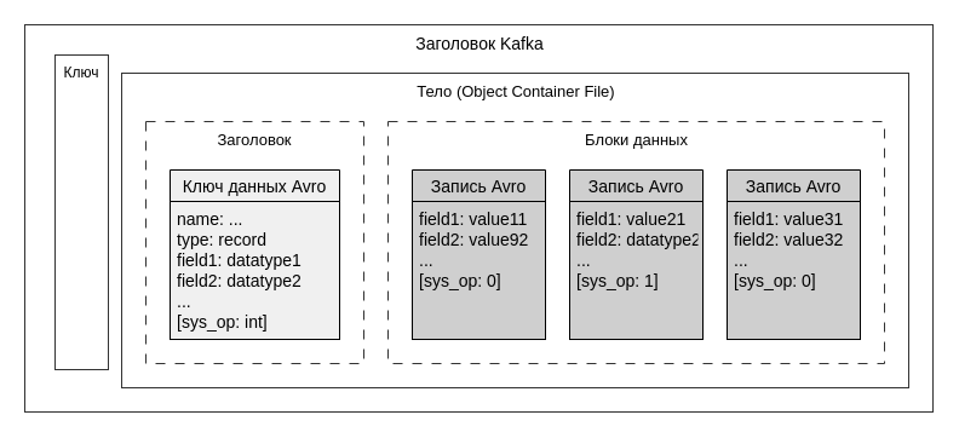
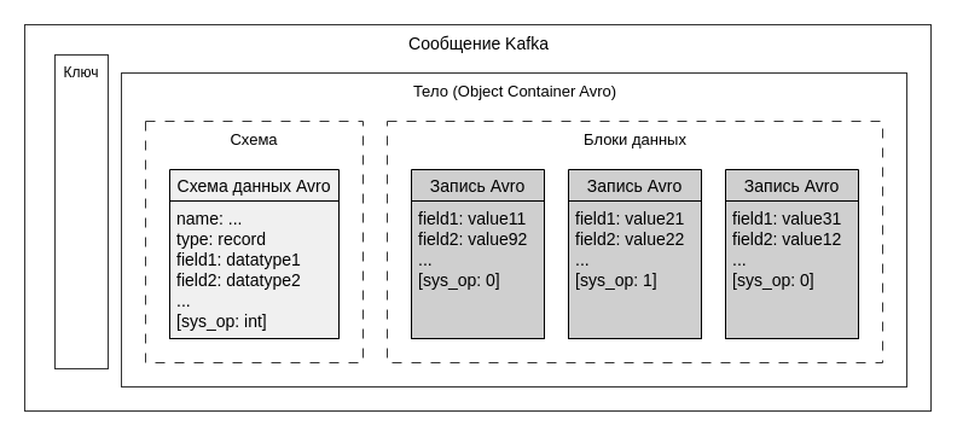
- <mxCell id="2" value="&lt;div style=&quot;width: 712.034px; height: auto; word-break: break-word; font-size: 14px;&quot;&gt;&lt;div align=&quot;center&quot; style=&quot;font-size: 14px;&quot;&gt;&lt;span style=&quot;font-family: Arial; font-size: 14px; text-decoration: none; line-height: 0;&quot;&gt;&lt;span style=&quot;text-decoration: none; line-height: 14px; font-size: 14px;&quot; class=&quot;&quot;&gt;Заголовок Kafka&lt;/span&gt;&lt;/span&gt;&lt;/div&gt;&lt;/div&gt;" style="shape=rect;shadow=0;strokeWidth=1;fillColor=#FFFFFF;strokeColor=#333333;opacity=100.0;html=1;nl2Br=0;verticalAlign=top;align=center;spacingLeft=2.483;spacingRight=0;spacingTop=1.0;spacingBottom=8;whiteSpace=wrap;gliffyId=122;fontSize=14;" vertex="1" parent="1"><mxGeometry x="20" y="20" width="750" height="320" as="geometry" /></mxCell>
+ <mxCell id="2" value="&lt;div style=&quot;width: 712.034px; height: auto; word-break: break-word; font-size: 14px;&quot;&gt;&lt;div align=&quot;center&quot; style=&quot;font-size: 14px;&quot;&gt;&lt;span style=&quot;font-family: Arial; font-size: 14px; text-decoration: none; line-height: 0;&quot;&gt;&lt;span style=&quot;text-decoration: none; line-height: 14px; font-size: 14px;&quot; class=&quot;&quot;&gt;Сообщение Kafka&lt;/span&gt;&lt;/span&gt;&lt;/div&gt;&lt;/div&gt;" style="shape=rect;shadow=0;strokeWidth=1;fillColor=#FFFFFF;strokeColor=#333333;opacity=100.0;html=1;nl2Br=0;verticalAlign=top;align=center;spacingLeft=2.483;spacingRight=0;spacingTop=1.0;spacingBottom=8;whiteSpace=wrap;gliffyId=122;fontSize=14;" vertex="1" parent="1"><mxGeometry x="20" y="20" width="750" height="320" as="geometry" /></mxCell>
- <mxCell id="3" value="&lt;div style=&quot;width: 612.724px; height: auto; word-break: break-word; font-size: 13px;&quot;&gt;&lt;div align=&quot;center&quot; style=&quot;font-size: 13px;&quot;&gt;&lt;span style=&quot;font-family: Arial; font-size: 13px; line-height: 0;&quot;&gt;&lt;span style=&quot;line-height: 14px; font-size: 13px;&quot;&gt;Тело (Object Container File)&lt;/span&gt;&lt;/span&gt;&lt;/div&gt;&lt;/div&gt;" style="shape=rect;shadow=0;strokeWidth=1;fillColor=#FFFFFF;strokeColor=#333333;opacity=100.0;html=1;nl2Br=0;verticalAlign=top;align=center;spacingLeft=2.138;spacingRight=0;spacingTop=1.0;spacingBottom=8;whiteSpace=wrap;gliffyId=127;fontSize=13;" vertex="1" parent="1"><mxGeometry x="100" y="60" width="650" height="260" as="geometry" /></mxCell>
+ <mxCell id="3" value="&lt;div style=&quot;width: 612.724px; height: auto; word-break: break-word; font-size: 13px;&quot;&gt;&lt;div align=&quot;center&quot; style=&quot;font-size: 13px;&quot;&gt;&lt;span style=&quot;font-family: Arial; font-size: 13px; line-height: 0;&quot;&gt;&lt;span style=&quot;line-height: 14px; font-size: 13px;&quot;&gt;Тело (Object Container Avro)&lt;/span&gt;&lt;/span&gt;&lt;/div&gt;&lt;/div&gt;" style="shape=rect;shadow=0;strokeWidth=1;fillColor=#FFFFFF;strokeColor=#333333;opacity=100.0;html=1;nl2Br=0;verticalAlign=top;align=center;spacingLeft=2.138;spacingRight=0;spacingTop=1.0;spacingBottom=8;whiteSpace=wrap;gliffyId=127;fontSize=13;" vertex="1" parent="1"><mxGeometry x="100" y="60" width="650" height="260" as="geometry" /></mxCell>
- <mxCell id="4" value="&lt;div style=&quot;width: 175.759px; height: auto; word-break: break-word; font-size: 13px;&quot;&gt;&lt;div align=&quot;center&quot; style=&quot;font-size: 13px;&quot;&gt;&lt;span style=&quot;font-family: Arial; font-size: 13px; line-height: 0;&quot;&gt;&lt;span style=&quot;line-height: 14px; font-size: 13px;&quot;&gt;Заголовок&lt;/span&gt;&lt;/span&gt;&lt;/div&gt;&lt;/div&gt;" style="shape=rect;shadow=0;strokeWidth=1;fillColor=#FFFFFF;strokeColor=#333333;opacity=100.0;dashed=1;fixDash=1;dashPattern=8.0 8.0;html=1;nl2Br=0;verticalAlign=top;align=center;spacingLeft=0.621;spacingRight=0;spacingTop=1.0;spacingBottom=8;whiteSpace=wrap;gliffyId=129;fontSize=13;" vertex="1" parent="1"><mxGeometry x="120" y="100" width="180" height="200" as="geometry" /></mxCell>
+ <mxCell id="4" value="&lt;div style=&quot;width: 175.759px; height: auto; word-break: break-word; font-size: 13px;&quot;&gt;&lt;div align=&quot;center&quot; style=&quot;font-size: 13px;&quot;&gt;&lt;span style=&quot;font-family: Arial; font-size: 13px; line-height: 0;&quot;&gt;&lt;span style=&quot;line-height: 14px; font-size: 13px;&quot;&gt;Схема&lt;/span&gt;&lt;/span&gt;&lt;/div&gt;&lt;/div&gt;" style="shape=rect;shadow=0;strokeWidth=1;fillColor=#FFFFFF;strokeColor=#333333;opacity=100.0;dashed=1;fixDash=1;dashPattern=8.0 8.0;html=1;nl2Br=0;verticalAlign=top;align=center;spacingLeft=0.621;spacingRight=0;spacingTop=1.0;spacingBottom=8;whiteSpace=wrap;gliffyId=129;fontSize=13;" vertex="1" parent="1"><mxGeometry x="120" y="100" width="180" height="200" as="geometry" /></mxCell>
- <mxCell id="6" value="Ключ данных Avro" style="swimlane;fontStyle=0;childLayout=stackLayout;horizontal=1;startSize=26;fillColor=#F0F0F0;horizontalStack=0;resizeParent=1;resizeParentMax=0;resizeLast=0;collapsible=1;marginBottom=0;fontSize=14;" vertex="1" parent="1"><mxGeometry x="140" y="140" width="140" height="140" as="geometry" /></mxCell>
+ <mxCell id="6" value="Схема данных Avro" style="swimlane;fontStyle=0;childLayout=stackLayout;horizontal=1;startSize=26;fillColor=#F0F0F0;horizontalStack=0;resizeParent=1;resizeParentMax=0;resizeLast=0;collapsible=1;marginBottom=0;fontSize=14;" vertex="1" parent="1"><mxGeometry x="140" y="140" width="140" height="140" as="geometry" /></mxCell>
- <mxCell id="11" value="field1: value21&#10;field2: datatype22&#10;...&#10;[sys_op: 1]" style="text;strokeColor=default;fillColor=#CFCFCF;align=left;verticalAlign=top;spacingLeft=4;spacingRight=4;overflow=hidden;rotatable=0;points=[[0,0.5],[1,0.5]];portConstraint=eastwest;fontSize=14;strokeWidth=1;" vertex="1" parent="10"><mxGeometry y="26" width="110" height="114" as="geometry" /></mxCell>
+ <mxCell id="11" value="field1: value21&#10;field2: value22&#10;...&#10;[sys_op: 1]" style="text;strokeColor=default;fillColor=#CFCFCF;align=left;verticalAlign=top;spacingLeft=4;spacingRight=4;overflow=hidden;rotatable=0;points=[[0,0.5],[1,0.5]];portConstraint=eastwest;fontSize=14;strokeWidth=1;" vertex="1" parent="10"><mxGeometry y="26" width="110" height="114" as="geometry" /></mxCell>
- <mxCell id="13" value="field1: value31&#10;field2: value32&#10;...&#10;[sys_op: 0]" style="text;strokeColor=default;fillColor=#CFCFCF;align=left;verticalAlign=top;spacingLeft=4;spacingRight=4;overflow=hidden;rotatable=0;points=[[0,0.5],[1,0.5]];portConstraint=eastwest;fontSize=14;strokeWidth=1;" vertex="1" parent="12"><mxGeometry y="26" width="110" height="114" as="geometry" /></mxCell>
+ <mxCell id="13" value="field1: value31&#10;field2: value12&#10;...&#10;[sys_op: 0]" style="text;strokeColor=default;fillColor=#CFCFCF;align=left;verticalAlign=top;spacingLeft=4;spacingRight=4;overflow=hidden;rotatable=0;points=[[0,0.5],[1,0.5]];portConstraint=eastwest;fontSize=14;strokeWidth=1;" vertex="1" parent="12"><mxGeometry y="26" width="110" height="114" as="geometry" /></mxCell>
